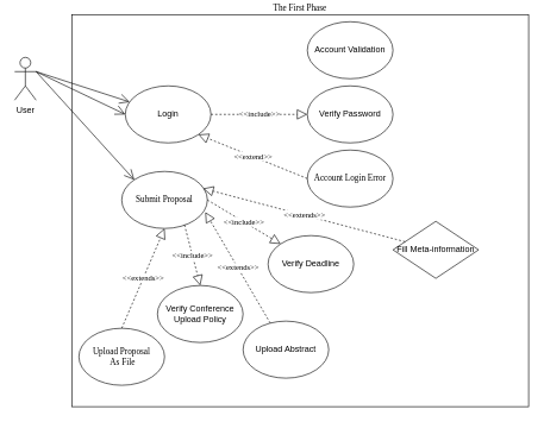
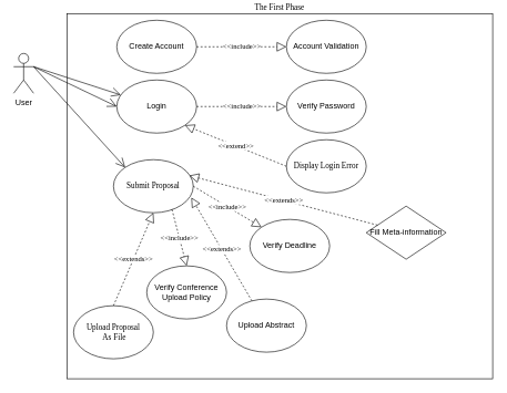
+ <mxCell id="4" value="Create Account" style="ellipse;whiteSpace=wrap;html=1;" vertex="1" parent="1"><mxGeometry x="175" y="30" width="120" height="80" as="geometry" /></mxCell>
+ <mxCell id="12" value="&amp;lt;&amp;lt;include&amp;gt;&amp;gt;" style="endArrow=block;dashed=1;endFill=0;endSize=12;html=1;fontFamily=Times New Roman;exitX=1;exitY=0.5;exitDx=0;exitDy=0;entryX=0;entryY=0.5;entryDx=0;entryDy=0;" edge="1" parent="1" source="4" target="10"><mxGeometry width="160" relative="1" as="geometry"><mxPoint x="280" y="230" as="sourcePoint" /><mxPoint x="440" y="230" as="targetPoint" /></mxGeometry></mxCell>
- <mxCell id="16" value="Account Login Error" style="ellipse;whiteSpace=wrap;html=1;fontFamily=Times New Roman;align=center;" vertex="1" parent="1"><mxGeometry x="430" y="210" width="120" height="80" as="geometry" /></mxCell>
+ <mxCell id="16" value="Display Login Error" style="ellipse;whiteSpace=wrap;html=1;fontFamily=Times New Roman;align=center;" vertex="1" parent="1"><mxGeometry x="430" y="210" width="120" height="80" as="geometry" /></mxCell>
